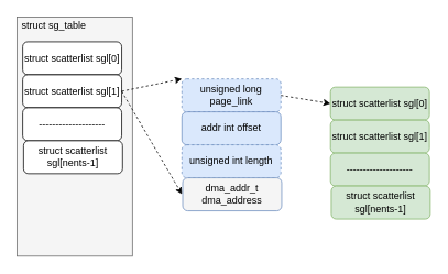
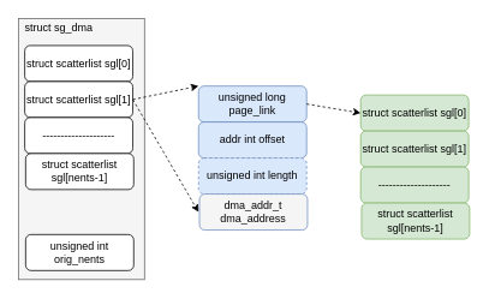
- <mxCell id="8" value="struct sg_table" style="text;html=1;strokeColor=none;fillColor=none;align=center;verticalAlign=middle;whiteSpace=wrap;rounded=0;" vertex="1" parent="1"><mxGeometry x="20" y="20" width="90" height="20" as="geometry" /></mxCell>
+ <mxCell id="8" value="struct sg_dma" style="text;html=1;strokeColor=none;fillColor=none;align=center;verticalAlign=middle;whiteSpace=wrap;rounded=0;" vertex="1" parent="1"><mxGeometry x="20" y="20" width="90" height="20" as="geometry" /></mxCell>
- <mxCell id="13" value="unsigned long page_link" style="rounded=1;whiteSpace=wrap;html=1;fillColor=#dae8fc;strokeColor=#6c8ebf;dashed=1;" vertex="1" parent="1"><mxGeometry x="220" y="95" width="120" height="40" as="geometry" /></mxCell>
+ <mxCell id="13" value="unsigned long page_link" style="rounded=1;whiteSpace=wrap;html=1;fillColor=#dae8fc;strokeColor=#6c8ebf;" vertex="1" parent="1"><mxGeometry x="220" y="95" width="120" height="40" as="geometry" /></mxCell>
+ <mxCell id="7" value="unsigned int orig_nents" style="rounded=1;whiteSpace=wrap;html=1;" vertex="1" parent="1"><mxGeometry x="28" y="260" width="120" height="40" as="geometry" /></mxCell>
